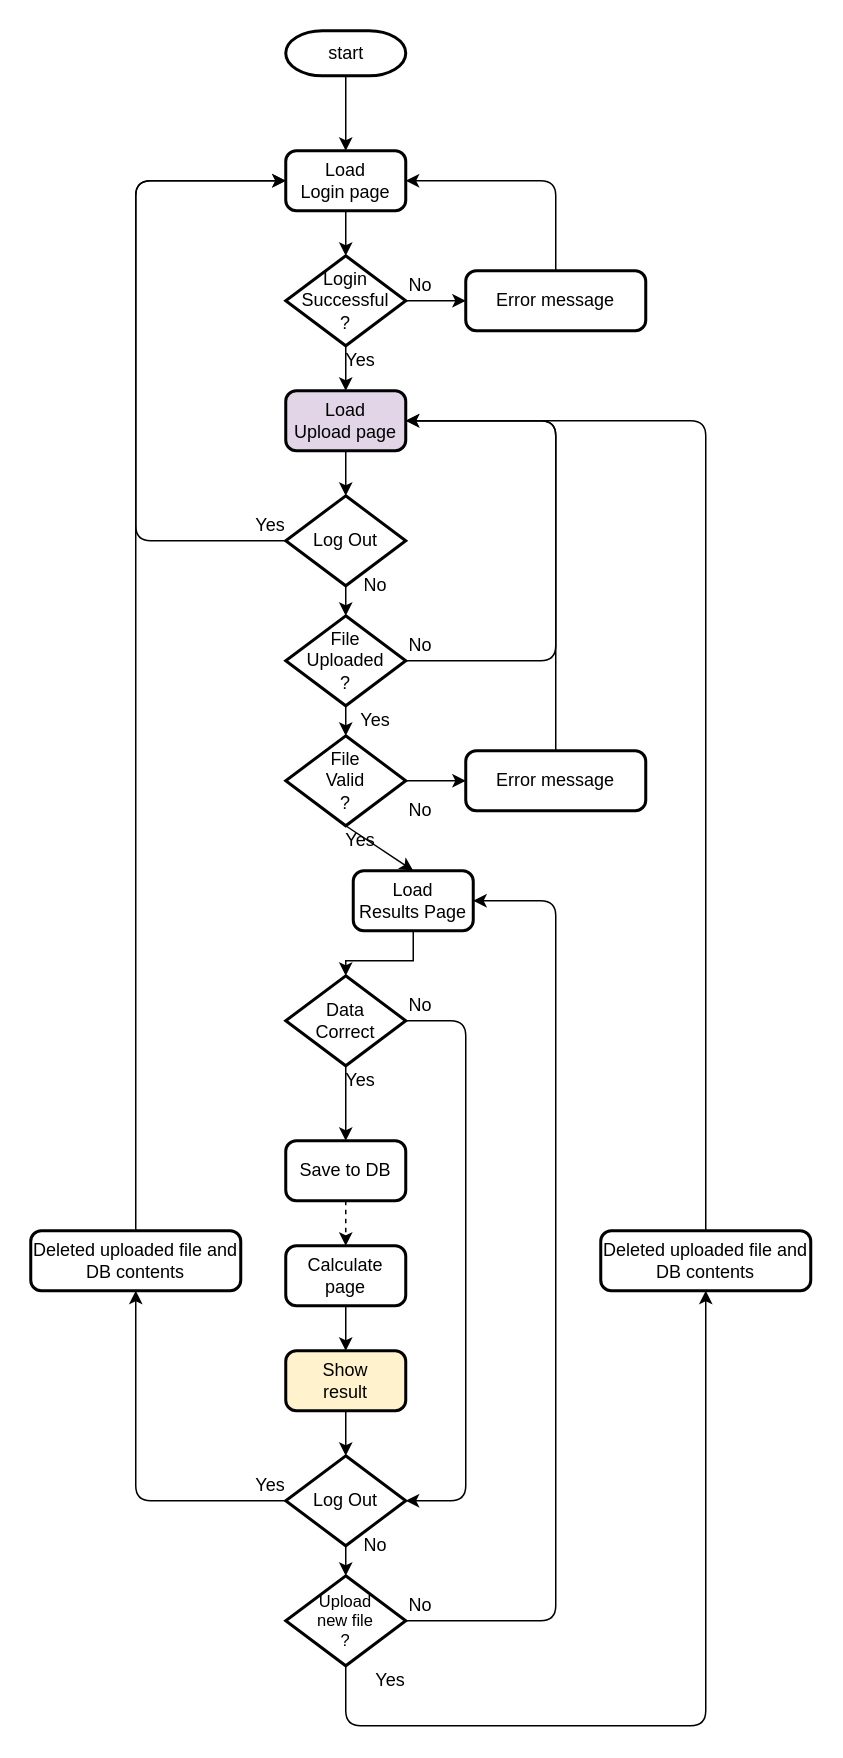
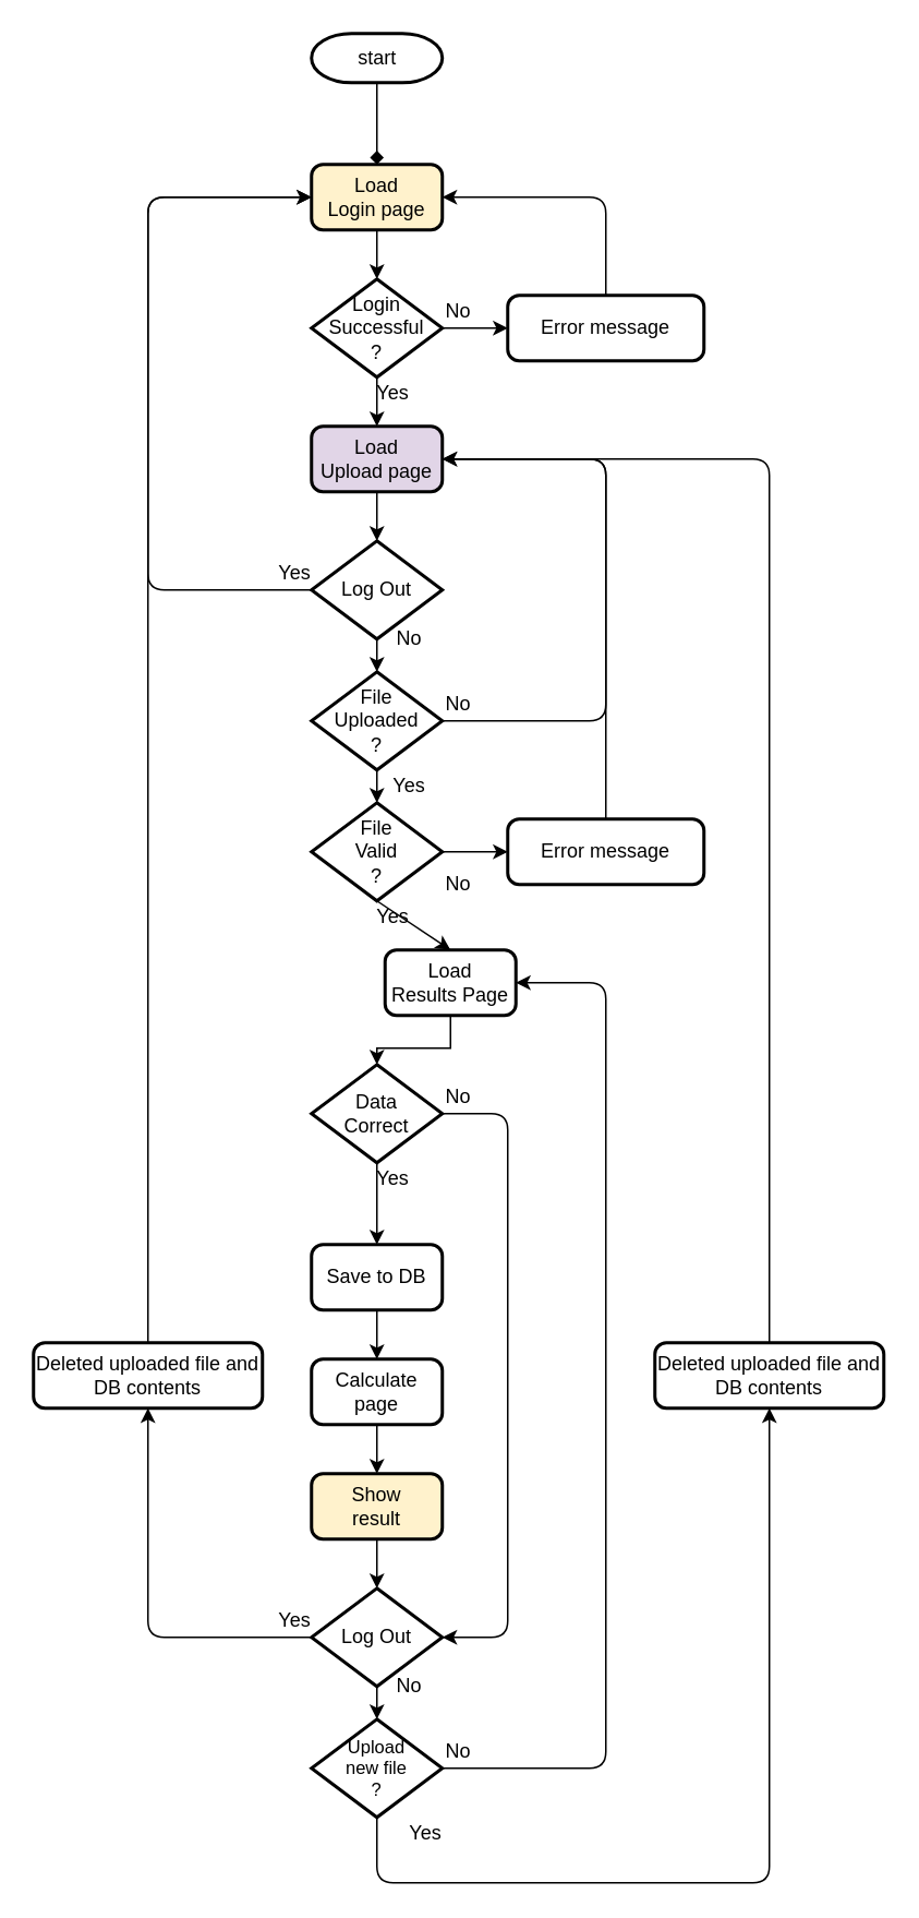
- <mxCell id="4" value="" style="endArrow=classic;html=1;exitX=0.5;exitY=1;exitDx=0;exitDy=0;exitPerimeter=0;" parent="1" source="2" target="3" edge="1"><mxGeometry width="50" height="50" relative="1" as="geometry"><mxPoint x="170" y="220" as="sourcePoint" /><mxPoint x="220" y="170" as="targetPoint" /></mxGeometry></mxCell>
+ <mxCell id="4" value="" style="endArrow=diamond;html=1;exitX=0.5;exitY=1;exitDx=0;exitDy=0;exitPerimeter=0;" parent="1" source="2" target="3" edge="1"><mxGeometry width="50" height="50" relative="1" as="geometry"><mxPoint x="170" y="220" as="sourcePoint" /><mxPoint x="220" y="170" as="targetPoint" /></mxGeometry></mxCell>
- <mxCell id="3" value="Load&lt;br&gt;Login page" style="rounded=1;whiteSpace=wrap;html=1;absoluteArcSize=1;arcSize=14;strokeWidth=2;" parent="1" vertex="1"><mxGeometry x="190" y="100" width="80" height="40" as="geometry" /></mxCell>
+ <mxCell id="3" value="Load&lt;br&gt;Login page" style="rounded=1;whiteSpace=wrap;html=1;absoluteArcSize=1;arcSize=14;strokeWidth=2;fillColor=#fff2cc;" parent="1" vertex="1"><mxGeometry x="190" y="100" width="80" height="40" as="geometry" /></mxCell>
- <mxCell id="38" value="" style="endArrow=classic;html=1;entryX=0.5;entryY=0;entryDx=0;entryDy=0;exitX=0.5;exitY=1;exitDx=0;exitDy=0;dashed=1;" parent="1" target="36" edge="1" source="50"><mxGeometry width="50" height="50" relative="1" as="geometry"><mxPoint x="230" y="820" as="sourcePoint" /><mxPoint x="130" y="800" as="targetPoint" /></mxGeometry></mxCell>
+ <mxCell id="38" value="" style="endArrow=classic;html=1;entryX=0.5;entryY=0;entryDx=0;entryDy=0;exitX=0.5;exitY=1;exitDx=0;exitDy=0;" parent="1" target="36" edge="1" source="50"><mxGeometry width="50" height="50" relative="1" as="geometry"><mxPoint x="230" y="820" as="sourcePoint" /><mxPoint x="130" y="800" as="targetPoint" /></mxGeometry></mxCell>
